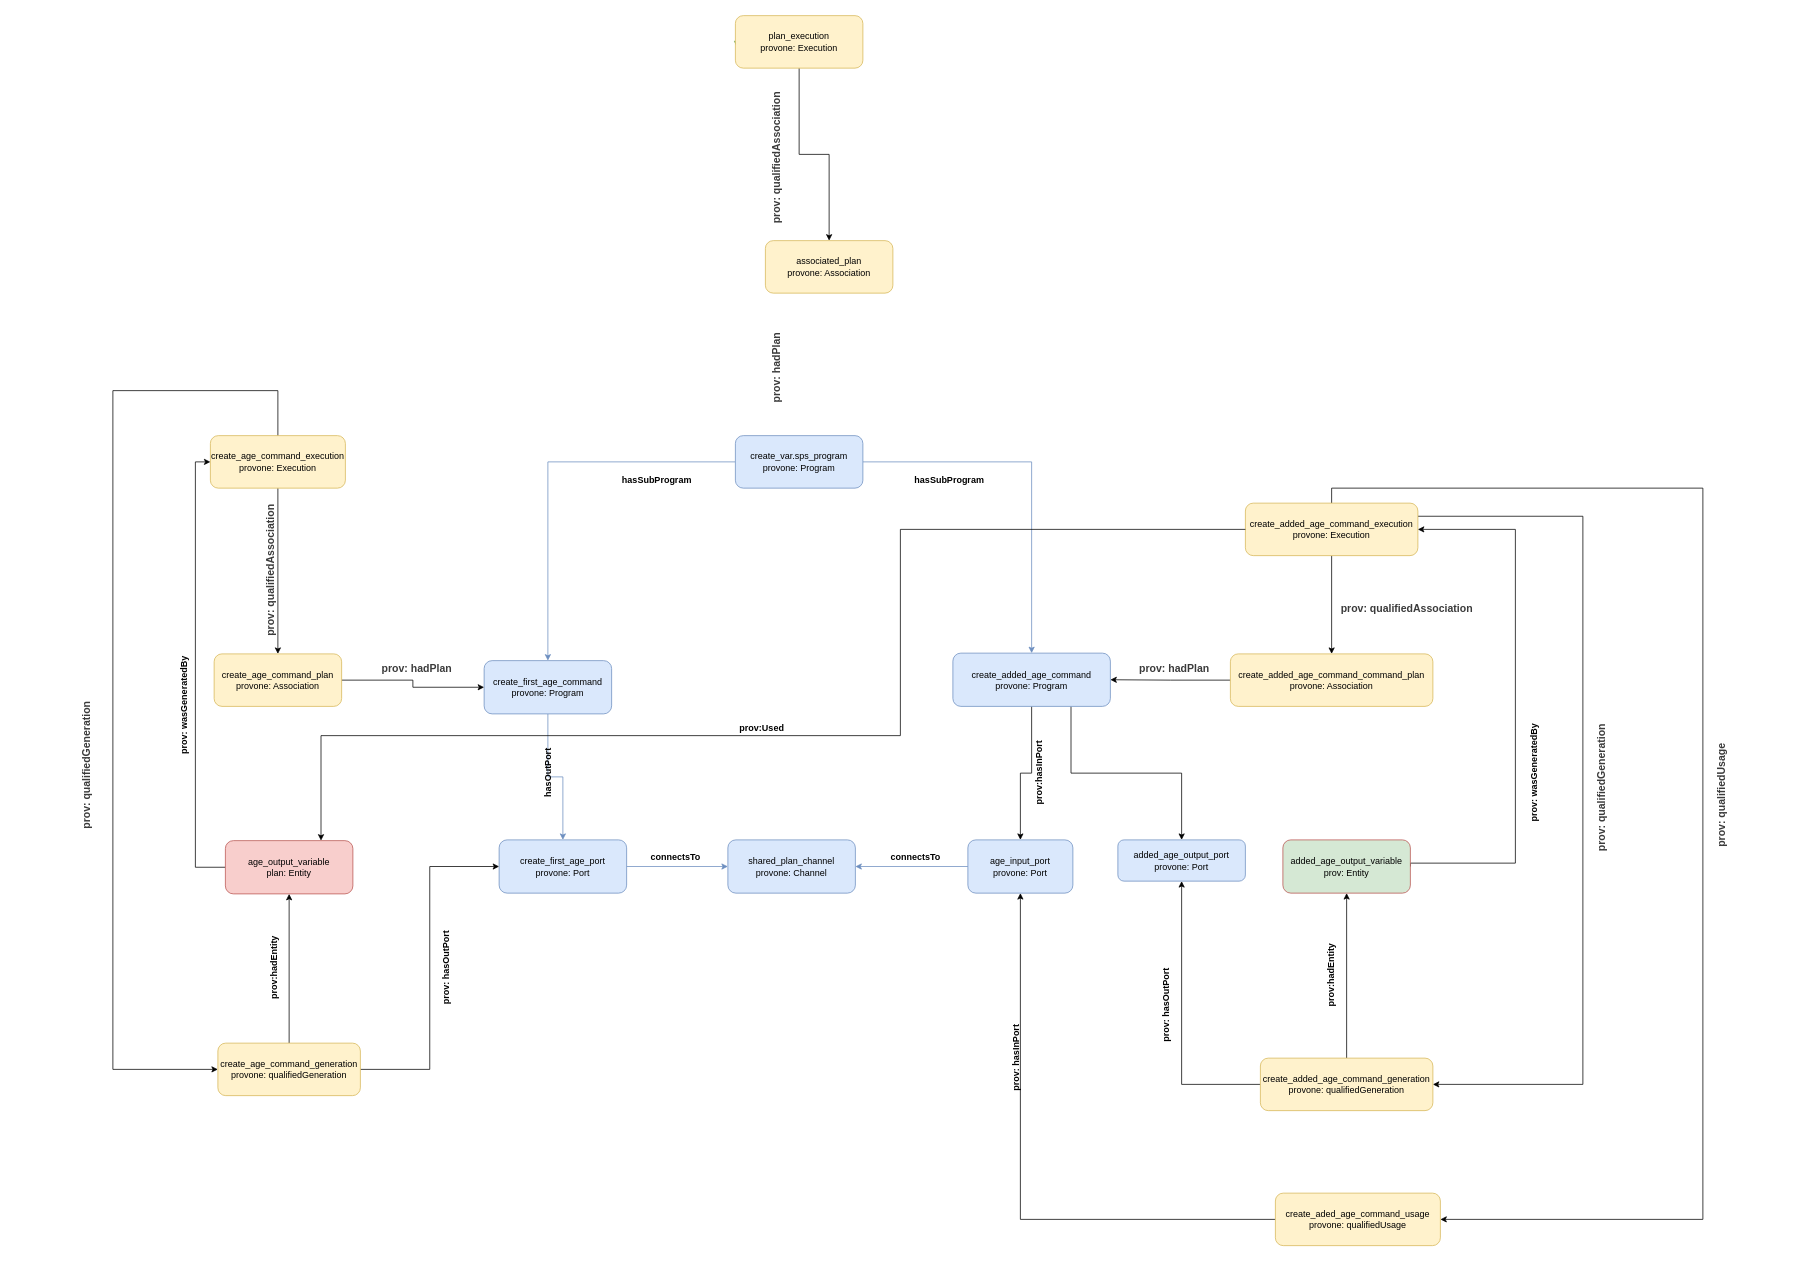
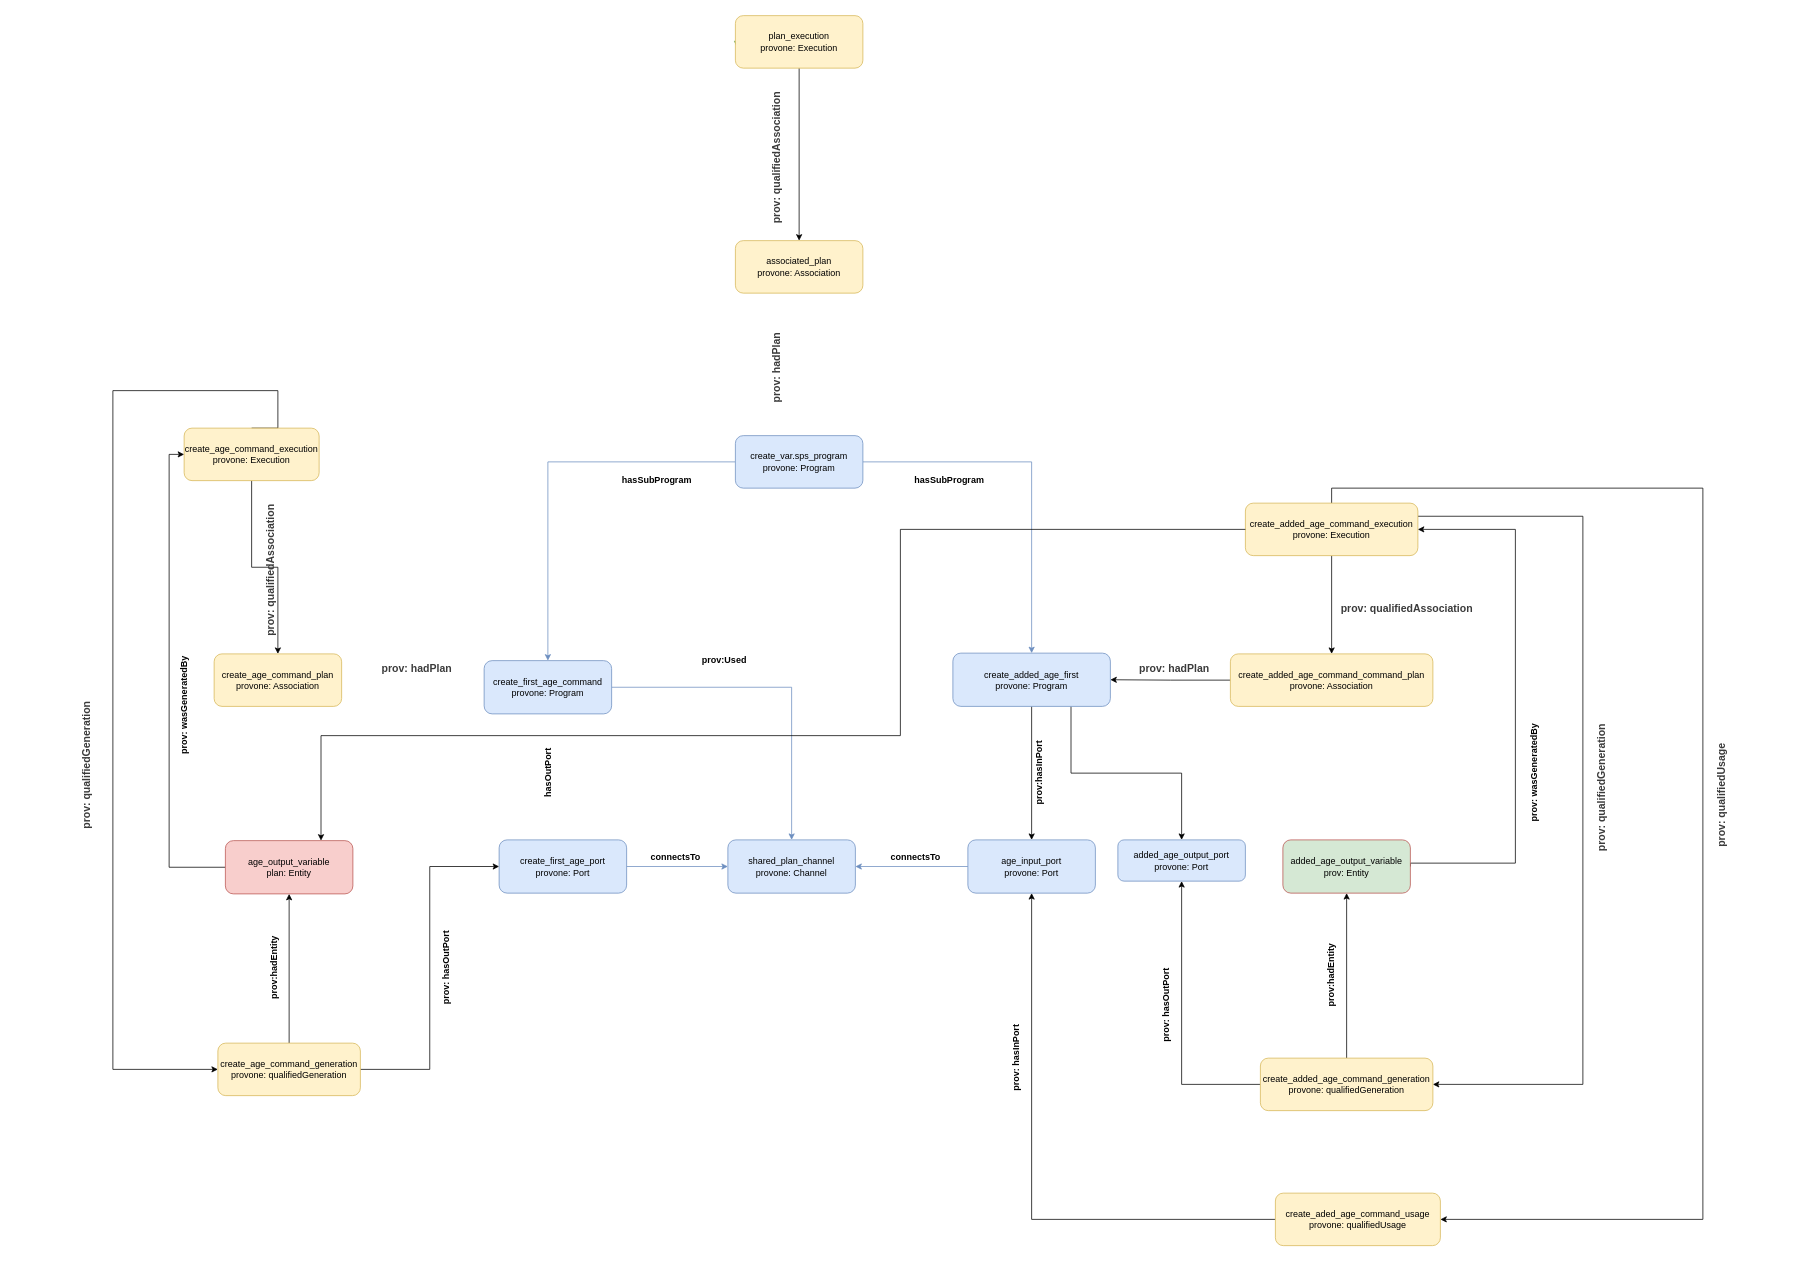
- <mxCell id="5" value="&lt;div&gt;associated_plan&lt;/div&gt;&lt;div&gt;provone: Association&lt;/div&gt;" style="rounded=1;whiteSpace=wrap;html=1;fontSize=12;glass=0;strokeWidth=1;shadow=0;fillColor=#fff2cc;strokeColor=#d6b656;" parent="1" vertex="1"><mxGeometry x="1020" y="320" width="170" height="70" as="geometry" /></mxCell>
+ <mxCell id="5" value="&lt;div&gt;associated_plan&lt;/div&gt;&lt;div&gt;provone: Association&lt;/div&gt;" style="rounded=1;whiteSpace=wrap;html=1;fontSize=12;glass=0;strokeWidth=1;shadow=0;fillColor=#fff2cc;strokeColor=#d6b656;" parent="1" vertex="1"><mxGeometry x="980" y="320" width="170" height="70" as="geometry" /></mxCell>
- <mxCell id="29" value="create_age_command&lt;span&gt;_execution&lt;/span&gt;&lt;br&gt;&lt;div&gt;&lt;span&gt;provone: Execution&lt;/span&gt;&lt;br&gt;&lt;/div&gt;" style="rounded=1;whiteSpace=wrap;html=1;fontSize=12;glass=0;strokeWidth=1;shadow=0;fillColor=#fff2cc;strokeColor=#d6b656;" vertex="1" parent="1"><mxGeometry x="280" y="580" width="180" height="70" as="geometry" /></mxCell>
+ <mxCell id="29" value="create_age_command&lt;span&gt;_execution&lt;/span&gt;&lt;br&gt;&lt;div&gt;&lt;span&gt;provone: Execution&lt;/span&gt;&lt;br&gt;&lt;/div&gt;" style="rounded=1;whiteSpace=wrap;html=1;fontSize=12;glass=0;strokeWidth=1;shadow=0;fillColor=#fff2cc;strokeColor=#d6b656;" vertex="1" parent="1"><mxGeometry x="245" y="570" width="180" height="70" as="geometry" /></mxCell>
- <mxCell id="18" value="&lt;div&gt;&lt;span&gt;create_added_age_command&lt;br&gt;provone: Program&lt;/span&gt;&lt;br&gt;&lt;/div&gt;" style="rounded=1;whiteSpace=wrap;html=1;fontSize=12;glass=0;strokeWidth=1;shadow=0;fillColor=#dae8fc;strokeColor=#6c8ebf;" parent="1" vertex="1"><mxGeometry x="1270" y="870" width="210" height="71" as="geometry" /></mxCell>
+ <mxCell id="18" value="&lt;div&gt;&lt;span&gt;create_added_age_first&lt;br&gt;provone: Program&lt;/span&gt;&lt;br&gt;&lt;/div&gt;" style="rounded=1;whiteSpace=wrap;html=1;fontSize=12;glass=0;strokeWidth=1;shadow=0;fillColor=#dae8fc;strokeColor=#6c8ebf;" parent="1" vertex="1"><mxGeometry x="1270" y="870" width="210" height="71" as="geometry" /></mxCell>
- <mxCell id="31" style="edgeStyle=orthogonalEdgeStyle;rounded=0;orthogonalLoop=1;jettySize=auto;html=1;exitX=1;exitY=0.5;exitDx=0;exitDy=0;" edge="1" parent="1" source="32" target="10"><mxGeometry relative="1" as="geometry" /></mxCell>
- <mxCell id="65" value="&lt;b&gt;prov:Used&lt;/b&gt;" style="text;html=1;align=center;verticalAlign=middle;resizable=0;points=[];autosize=1;" vertex="1" parent="1"><mxGeometry x="980" y="960" width="70" height="20" as="geometry" /></mxCell>
+ <mxCell id="65" value="&lt;b&gt;prov:Used&lt;/b&gt;" style="text;html=1;align=center;verticalAlign=middle;resizable=0;points=[];autosize=1;" vertex="1" parent="1"><mxGeometry x="930" y="870" width="70" height="20" as="geometry" /></mxCell>
- <mxCell id="9" value="" style="edgeStyle=orthogonalEdgeStyle;rounded=0;orthogonalLoop=1;jettySize=auto;html=1;fillColor=#dae8fc;strokeColor=#6c8ebf;" parent="1" source="10" target="12" edge="1"><mxGeometry relative="1" as="geometry" /></mxCell>
+ <mxCell id="9" value="" style="edgeStyle=orthogonalEdgeStyle;rounded=0;orthogonalLoop=1;jettySize=auto;html=1;fillColor=#dae8fc;strokeColor=#6c8ebf;" parent="1" source="10" target="23" edge="1"><mxGeometry relative="1" as="geometry" /></mxCell>
- <mxCell id="20" value="&lt;div&gt;age_input_port&lt;/div&gt;&lt;div&gt;&lt;span&gt;provone: Port&lt;/span&gt;&lt;br&gt;&lt;/div&gt;" style="rounded=1;whiteSpace=wrap;html=1;fontSize=12;glass=0;strokeWidth=1;shadow=0;fillColor=#dae8fc;strokeColor=#6c8ebf;" parent="1" vertex="1"><mxGeometry x="1290" y="1119" width="140" height="71" as="geometry" /></mxCell>
+ <mxCell id="20" value="&lt;div&gt;age_input_port&lt;/div&gt;&lt;div&gt;&lt;span&gt;provone: Port&lt;/span&gt;&lt;br&gt;&lt;/div&gt;" style="rounded=1;whiteSpace=wrap;html=1;fontSize=12;glass=0;strokeWidth=1;shadow=0;fillColor=#dae8fc;strokeColor=#6c8ebf;" parent="1" vertex="1"><mxGeometry x="1290" y="1119" width="170" height="71" as="geometry" /></mxCell>
